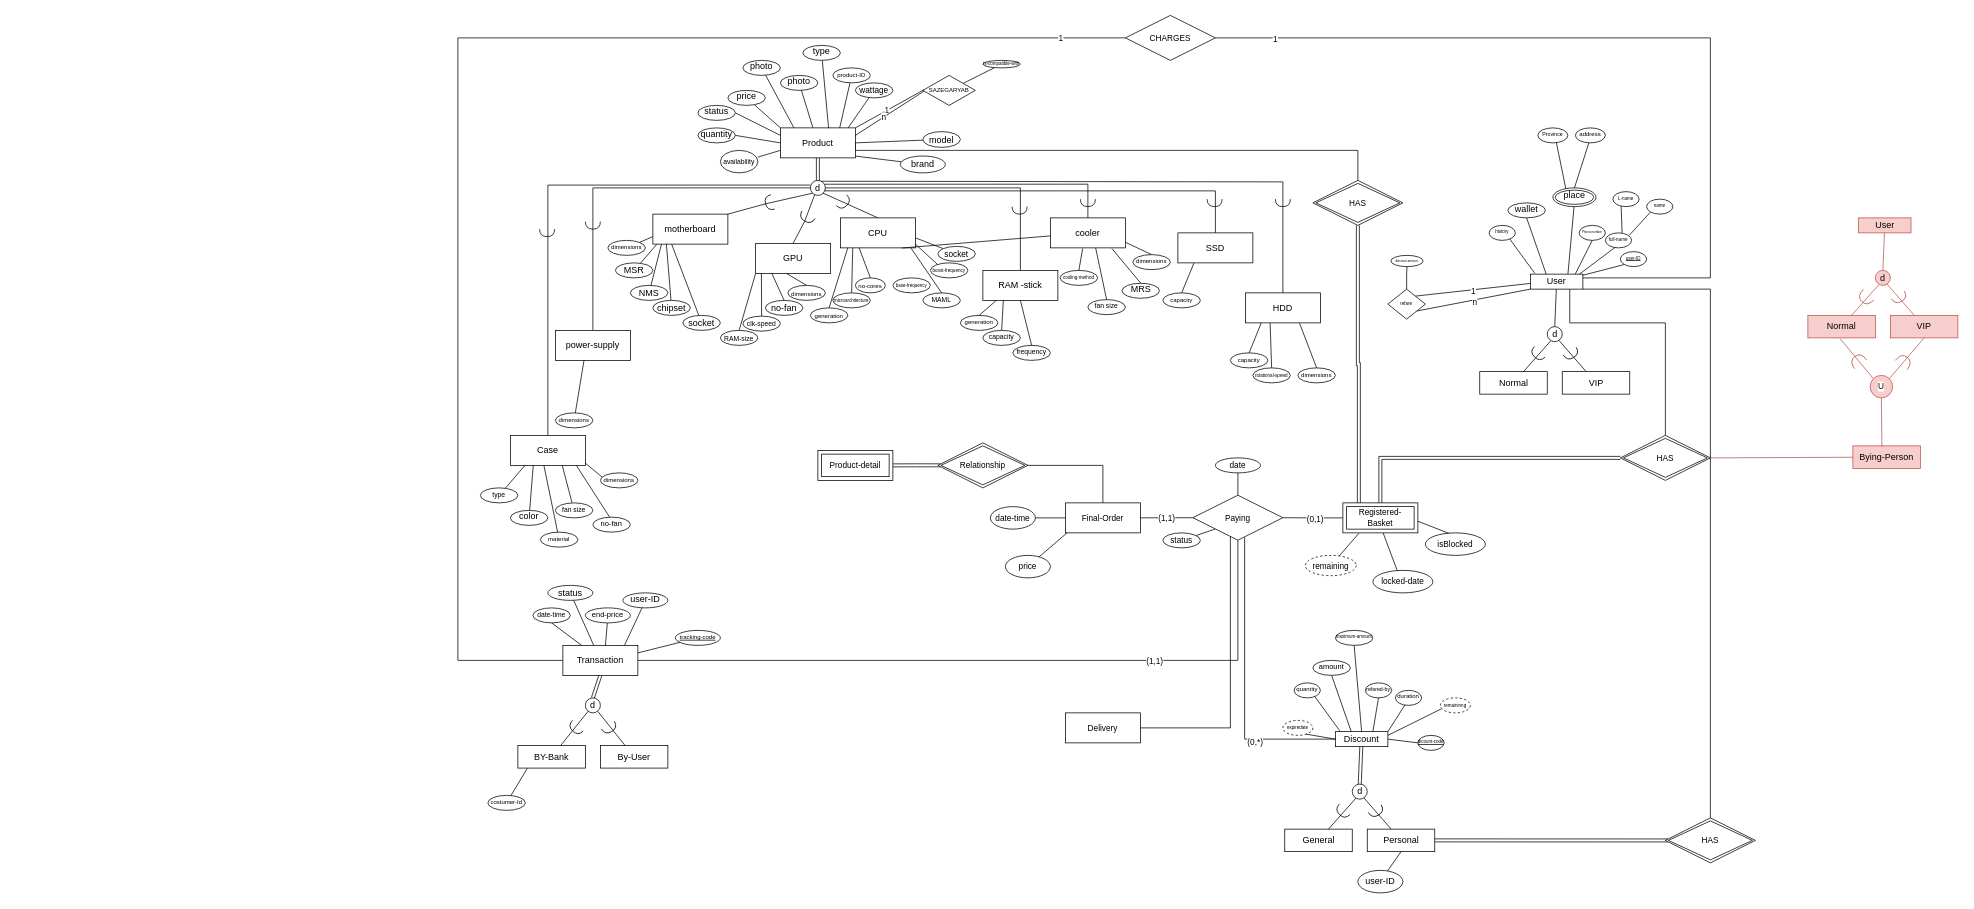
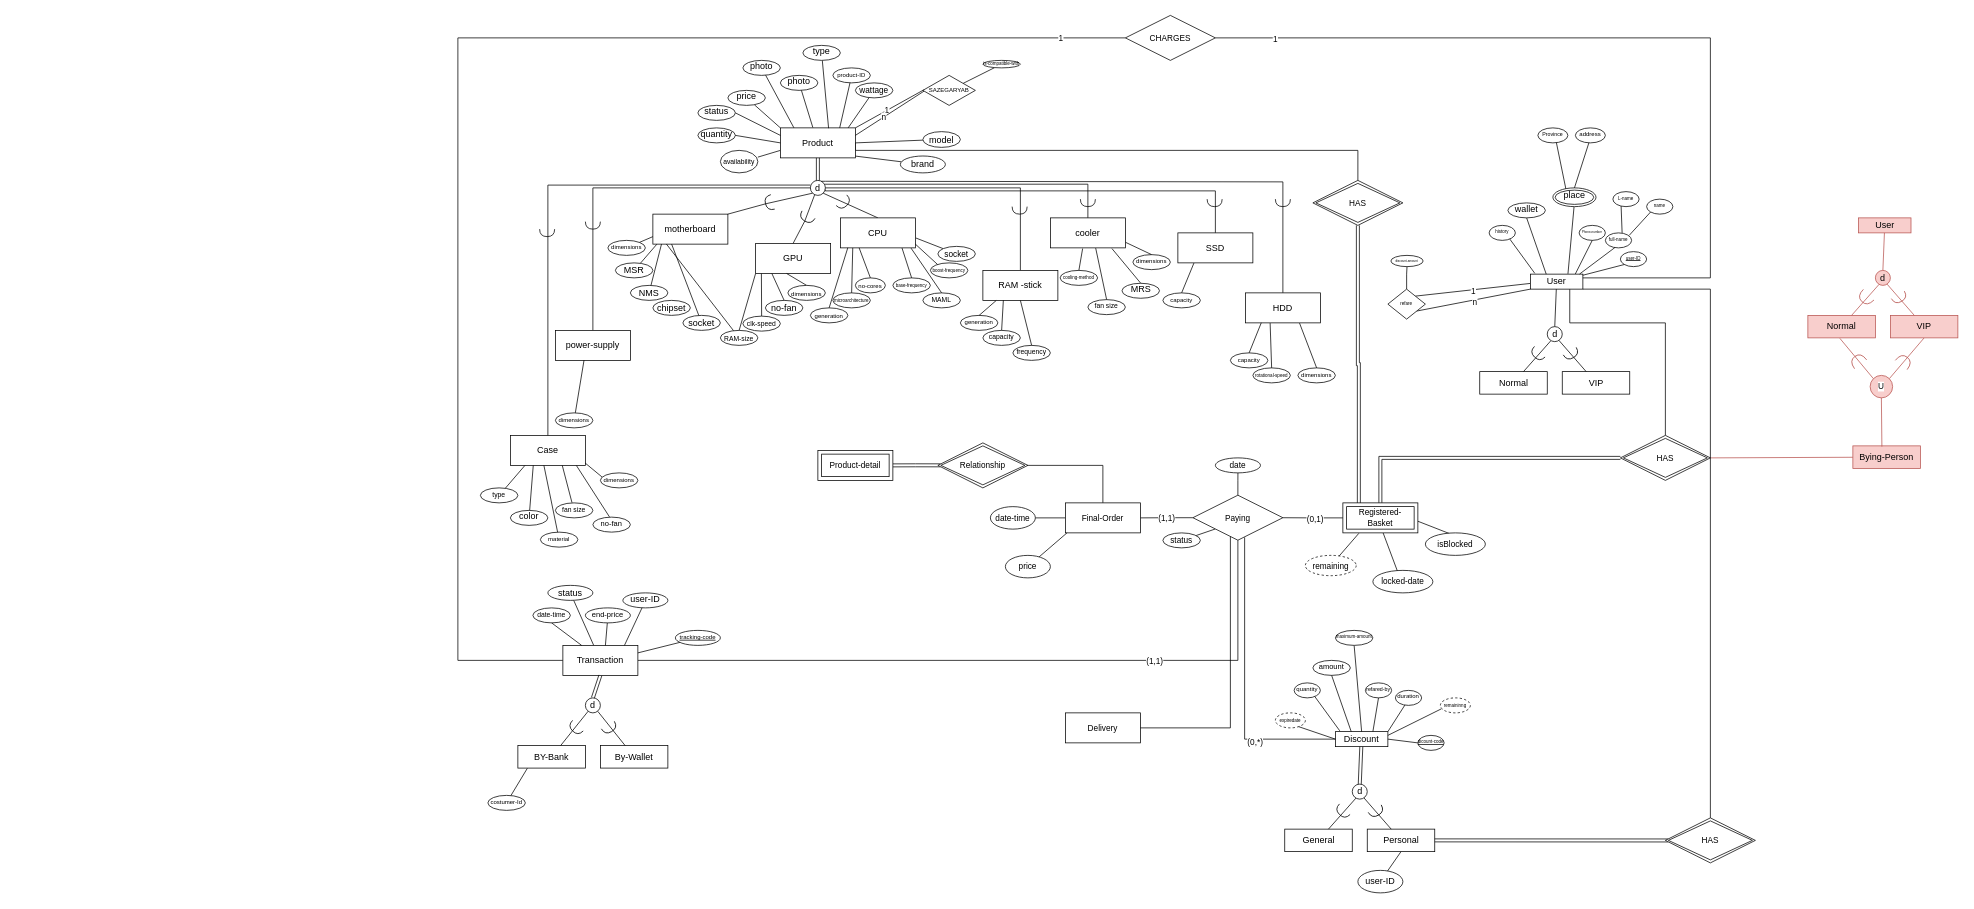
- <mxCell id="77" value="" style="endArrow=none;html=1;rounded=0;exitX=0.822;exitY=1.005;exitDx=0;exitDy=0;exitPerimeter=0;" parent="1" target="91" edge="1" source="69"><mxGeometry relative="1" as="geometry"><mxPoint x="1210" y="330" as="sourcePoint" /><mxPoint x="1110" y="435" as="targetPoint" /></mxGeometry></mxCell>
+ <mxCell id="77" value="" style="endArrow=none;html=1;rounded=0;entryX=0.5;entryY=0;entryDx=0;entryDy=0;exitX=0.822;exitY=1.005;exitDx=0;exitDy=0;exitPerimeter=0;" parent="1" target="76" edge="1" source="69"><mxGeometry relative="1" as="geometry"><mxPoint x="1210" y="330" as="sourcePoint" /><mxPoint x="1110" y="435" as="targetPoint" /></mxGeometry></mxCell>
- <mxCell id="47" value="" style="endArrow=none;html=1;rounded=0;exitX=0.18;exitY=0.996;exitDx=0;exitDy=0;exitPerimeter=0;" parent="1" source="46" target="48" edge="1"><mxGeometry relative="1" as="geometry"><mxPoint x="950" y="280" as="sourcePoint" /><mxPoint x="970" y="250" as="targetPoint" /></mxGeometry></mxCell>
+ <mxCell id="47" value="" style="endArrow=none;html=1;rounded=0;exitX=0.18;exitY=0.996;exitDx=0;exitDy=0;exitPerimeter=0;" parent="1" source="46" target="60" edge="1"><mxGeometry relative="1" as="geometry"><mxPoint x="950" y="280" as="sourcePoint" /><mxPoint x="970" y="250" as="targetPoint" /></mxGeometry></mxCell>
- <mxCell id="185" value="expiredate" style="ellipse;whiteSpace=wrap;html=1;align=center;dashed=1;fontSize=6;" parent="1" vertex="1"><mxGeometry x="1710" y="960" width="40" height="20" as="geometry" /></mxCell>
+ <mxCell id="185" value="expiredate" style="ellipse;whiteSpace=wrap;html=1;align=center;dashed=1;fontSize=6;" parent="1" vertex="1"><mxGeometry x="1700" y="950" width="40" height="20" as="geometry" /></mxCell>
- <mxCell id="200" value="By-User" style="rounded=0;whiteSpace=wrap;html=1;" parent="1" vertex="1"><mxGeometry x="800" y="993.607" width="90" height="30" as="geometry" /></mxCell>
+ <mxCell id="200" value="By-Wallet" style="rounded=0;whiteSpace=wrap;html=1;" parent="1" vertex="1"><mxGeometry x="800" y="993.607" width="90" height="30" as="geometry" /></mxCell>
